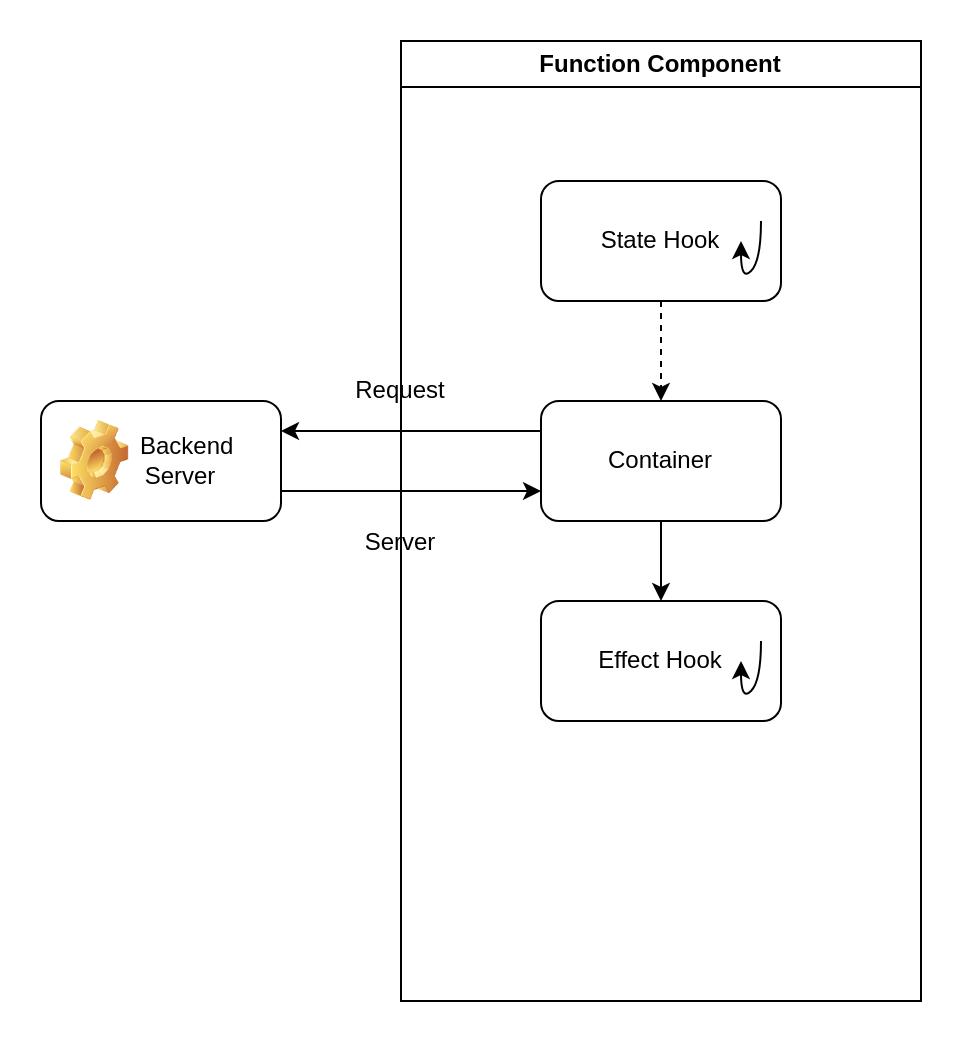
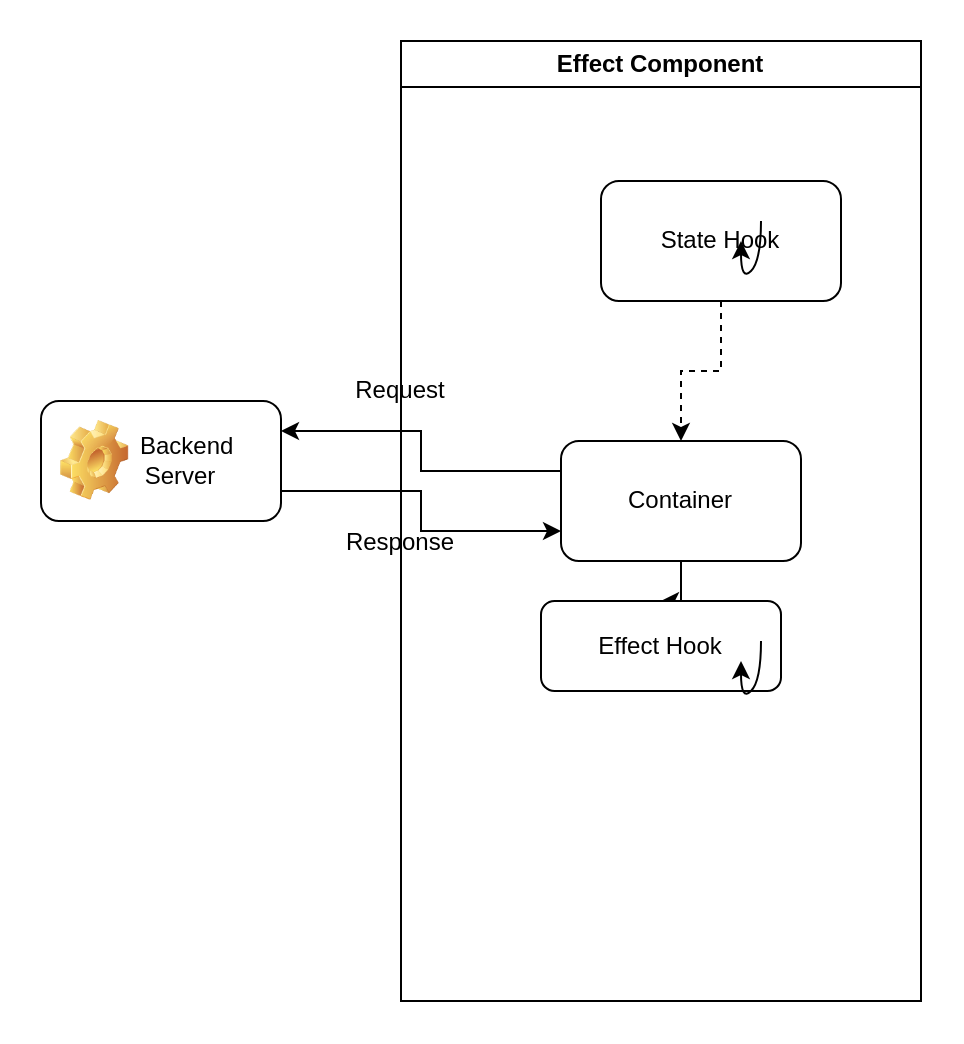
- <mxCell id="2" value="Function Component" style="swimlane;whiteSpace=wrap;html=1;" vertex="1" parent="1"><mxGeometry x="200" y="20" width="260" height="480" as="geometry" /></mxCell>
+ <mxCell id="2" value="Effect Component" style="swimlane;whiteSpace=wrap;html=1;" vertex="1" parent="1"><mxGeometry x="200" y="20" width="260" height="480" as="geometry" /></mxCell>
- <mxCell id="4" value="State Hook" style="rounded=1;whiteSpace=wrap;html=1;shadow=0;textShadow=0;glass=0;" vertex="1" parent="2"><mxGeometry x="70" y="70" width="120" height="60" as="geometry" /></mxCell>
+ <mxCell id="4" value="State Hook" style="rounded=1;whiteSpace=wrap;html=1;shadow=0;textShadow=0;glass=0;" vertex="1" parent="2"><mxGeometry x="100" y="70" width="120" height="60" as="geometry" /></mxCell>
- <mxCell id="6" value="Container" style="rounded=1;whiteSpace=wrap;html=1;" vertex="1" parent="2"><mxGeometry x="70" y="180" width="120" height="60" as="geometry" /></mxCell>
+ <mxCell id="6" value="Container" style="rounded=1;whiteSpace=wrap;html=1;" vertex="1" parent="2"><mxGeometry x="80" y="200" width="120" height="60" as="geometry" /></mxCell>
- <mxCell id="11" value="Server" style="text;html=1;align=center;verticalAlign=middle;whiteSpace=wrap;rounded=0;" vertex="1" parent="2"><mxGeometry x="-30" y="236" width="60" height="30" as="geometry" /></mxCell>
+ <mxCell id="11" value="Response" style="text;html=1;align=center;verticalAlign=middle;whiteSpace=wrap;rounded=0;" vertex="1" parent="2"><mxGeometry x="-30" y="236" width="60" height="30" as="geometry" /></mxCell>
- <mxCell id="8" value="Effect Hook" style="rounded=1;whiteSpace=wrap;html=1;shadow=0;textShadow=0;glass=0;" vertex="1" parent="2"><mxGeometry x="70" y="280" width="120" height="60" as="geometry" /></mxCell>
+ <mxCell id="8" value="Effect Hook" style="rounded=1;whiteSpace=wrap;html=1;shadow=0;textShadow=0;glass=0;" vertex="1" parent="2"><mxGeometry x="70" y="280" width="120" height="45" as="geometry" /></mxCell>
